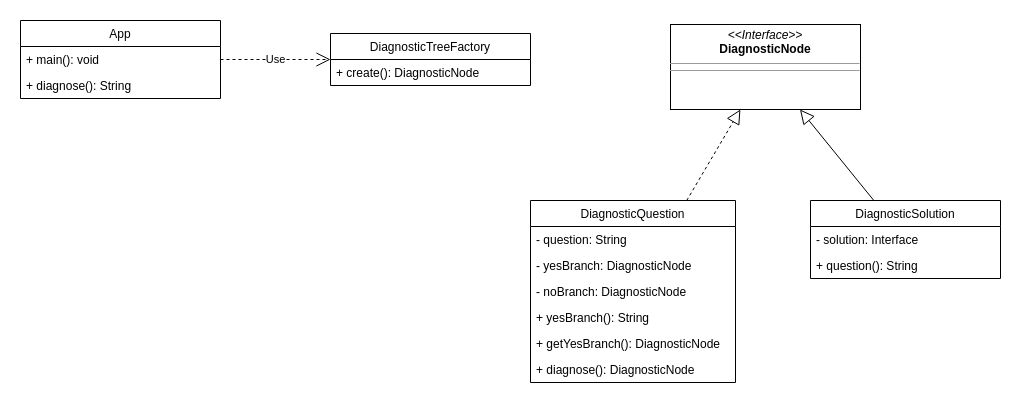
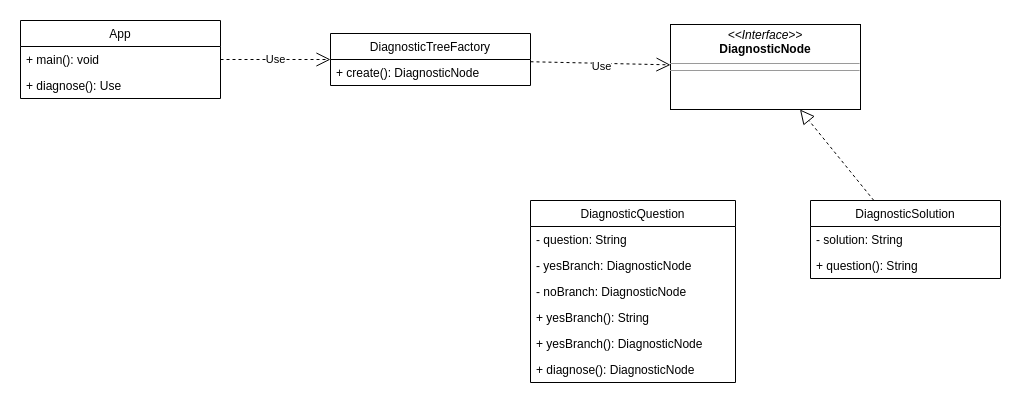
+ <mxCell id="20" value="Use" style="endArrow=open;endSize=12;dashed=1;html=1;rounded=0;" parent="1" source="18" target="9" edge="1"><mxGeometry x="0.013" y="-3" width="160" relative="1" as="geometry"><mxPoint x="521.207" y="510" as="sourcePoint" /><mxPoint x="597.391" y="334" as="targetPoint" /><Array as="points" /><mxPoint as="offset" /></mxGeometry></mxCell>
- <mxCell id="17" value="+ diagnose(): String" style="text;strokeColor=none;fillColor=none;align=left;verticalAlign=top;spacingLeft=4;spacingRight=4;overflow=hidden;rotatable=0;points=[[0,0.5],[1,0.5]];portConstraint=eastwest;" parent="15" vertex="1"><mxGeometry y="52" width="200" height="26" as="geometry" /></mxCell>
+ <mxCell id="17" value="+ diagnose(): Use" style="text;strokeColor=none;fillColor=none;align=left;verticalAlign=top;spacingLeft=4;spacingRight=4;overflow=hidden;rotatable=0;points=[[0,0.5],[1,0.5]];portConstraint=eastwest;" parent="15" vertex="1"><mxGeometry y="52" width="200" height="26" as="geometry" /></mxCell>
- <mxCell id="14" value="" style="endArrow=block;dashed=0;endFill=0;endSize=12;html=1;rounded=0;" parent="1" source="10" target="9" edge="1"><mxGeometry width="160" relative="1" as="geometry"><mxPoint x="650.198" y="230" as="sourcePoint" /><mxPoint x="727.426" y="150" as="targetPoint" /></mxGeometry></mxCell>
+ <mxCell id="14" value="" style="endArrow=block;dashed=1;endFill=0;endSize=12;html=1;rounded=0;" parent="1" source="10" target="9" edge="1"><mxGeometry width="160" relative="1" as="geometry"><mxPoint x="650.198" y="230" as="sourcePoint" /><mxPoint x="727.426" y="150" as="targetPoint" /></mxGeometry></mxCell>
- <mxCell id="13" value="" style="endArrow=block;dashed=1;endFill=0;endSize=12;html=1;rounded=0;" parent="1" source="2" target="9" edge="1"><mxGeometry width="160" relative="1" as="geometry"><mxPoint x="640" y="370" as="sourcePoint" /><mxPoint x="800" y="370" as="targetPoint" /></mxGeometry></mxCell>
- <mxCell id="11" value="- solution: Interface" style="text;strokeColor=none;fillColor=none;align=left;verticalAlign=top;spacingLeft=4;spacingRight=4;overflow=hidden;rotatable=0;points=[[0,0.5],[1,0.5]];portConstraint=eastwest;" parent="10" vertex="1"><mxGeometry y="26" width="190" height="26" as="geometry" /></mxCell>
+ <mxCell id="11" value="- solution: String" style="text;strokeColor=none;fillColor=none;align=left;verticalAlign=top;spacingLeft=4;spacingRight=4;overflow=hidden;rotatable=0;points=[[0,0.5],[1,0.5]];portConstraint=eastwest;" parent="10" vertex="1"><mxGeometry y="26" width="190" height="26" as="geometry" /></mxCell>
- <mxCell id="7" value="+ getYesBranch(): DiagnosticNode&#10;" style="text;strokeColor=none;fillColor=none;align=left;verticalAlign=top;spacingLeft=4;spacingRight=4;overflow=hidden;rotatable=0;points=[[0,0.5],[1,0.5]];portConstraint=eastwest;" vertex="1" parent="2"><mxGeometry y="130" width="205" height="26" as="geometry" /></mxCell>
+ <mxCell id="7" value="+ yesBranch(): DiagnosticNode&#10;" style="text;strokeColor=none;fillColor=none;align=left;verticalAlign=top;spacingLeft=4;spacingRight=4;overflow=hidden;rotatable=0;points=[[0,0.5],[1,0.5]];portConstraint=eastwest;" vertex="1" parent="2"><mxGeometry y="130" width="205" height="26" as="geometry" /></mxCell>
